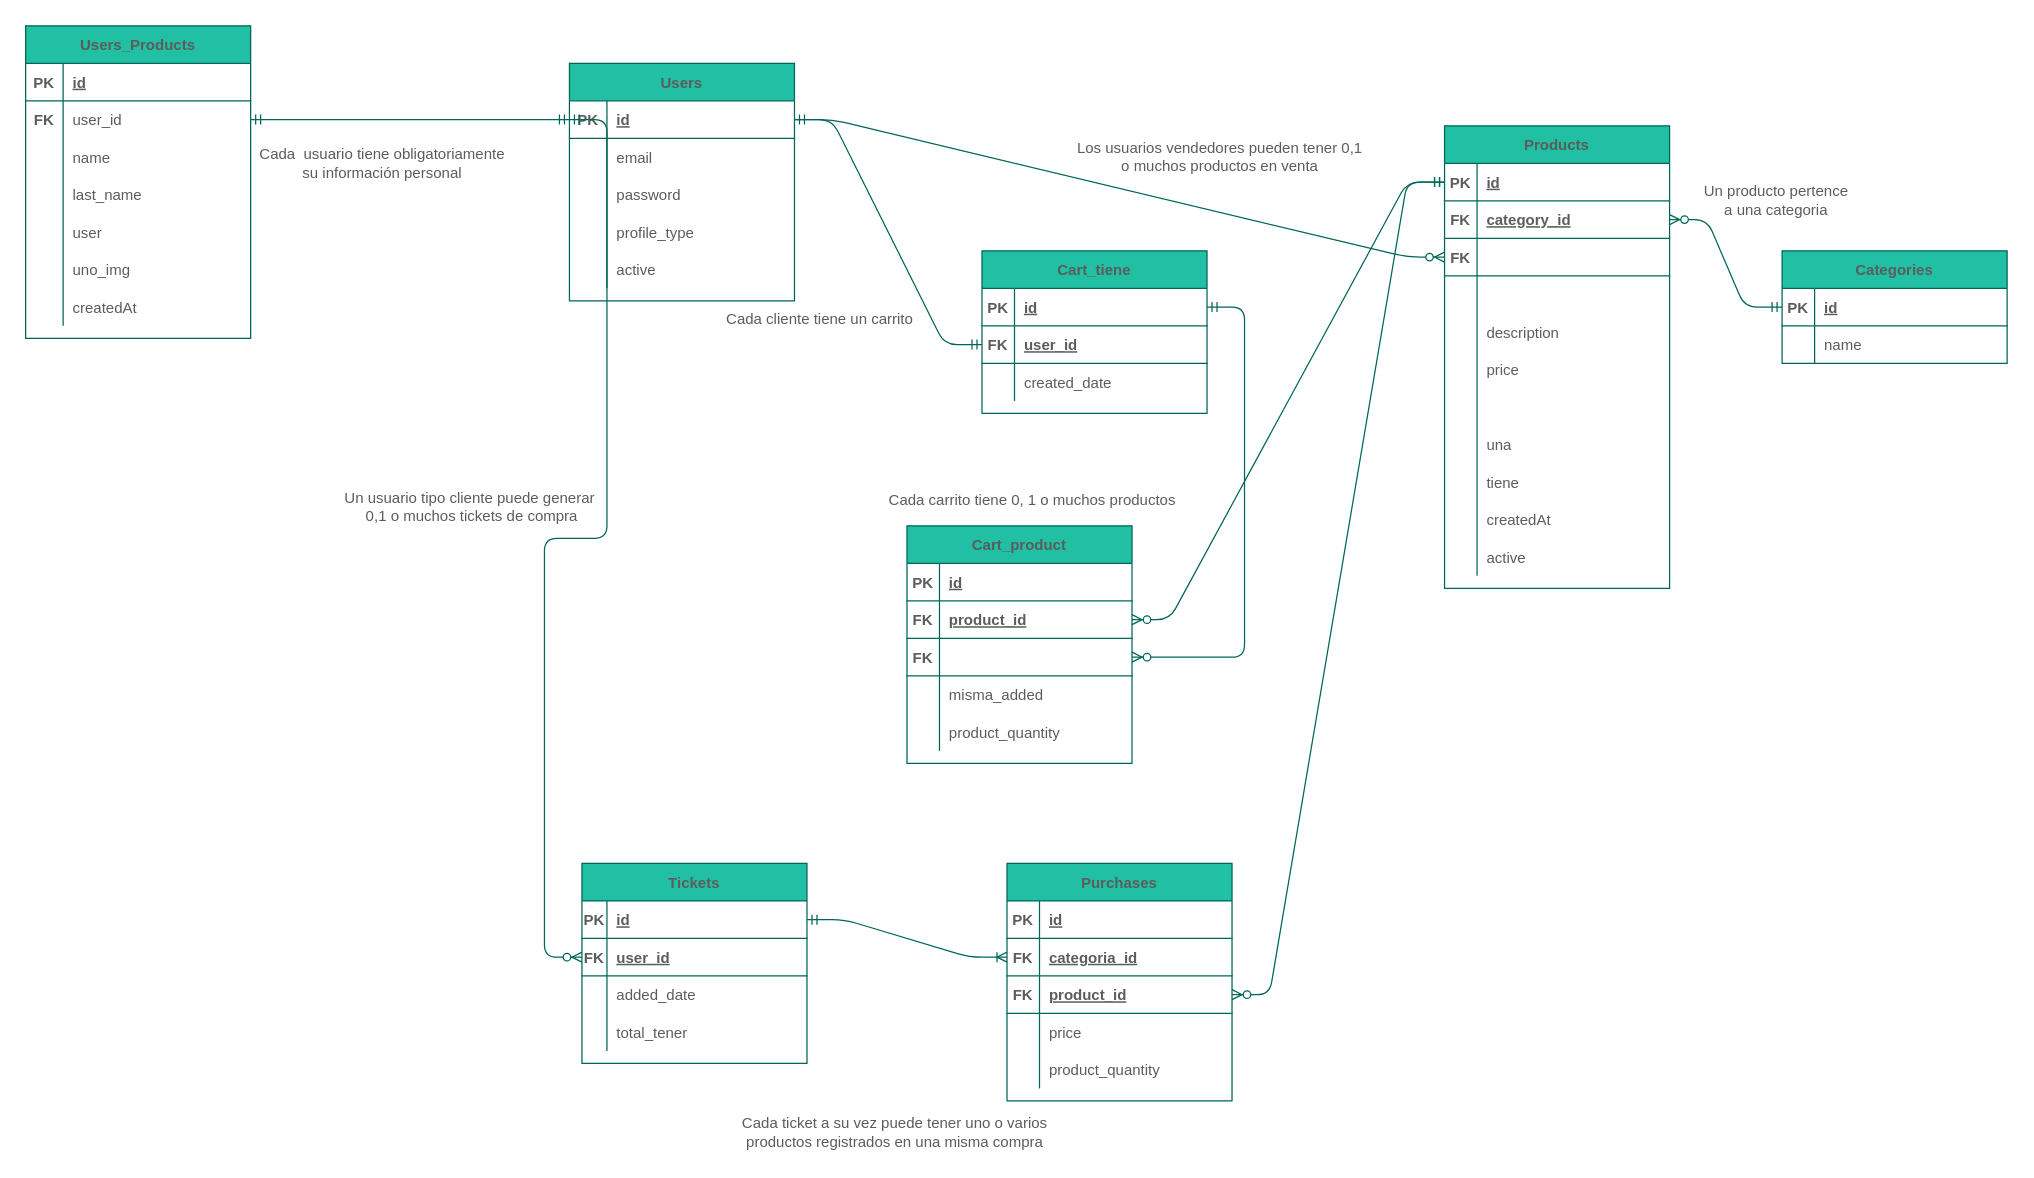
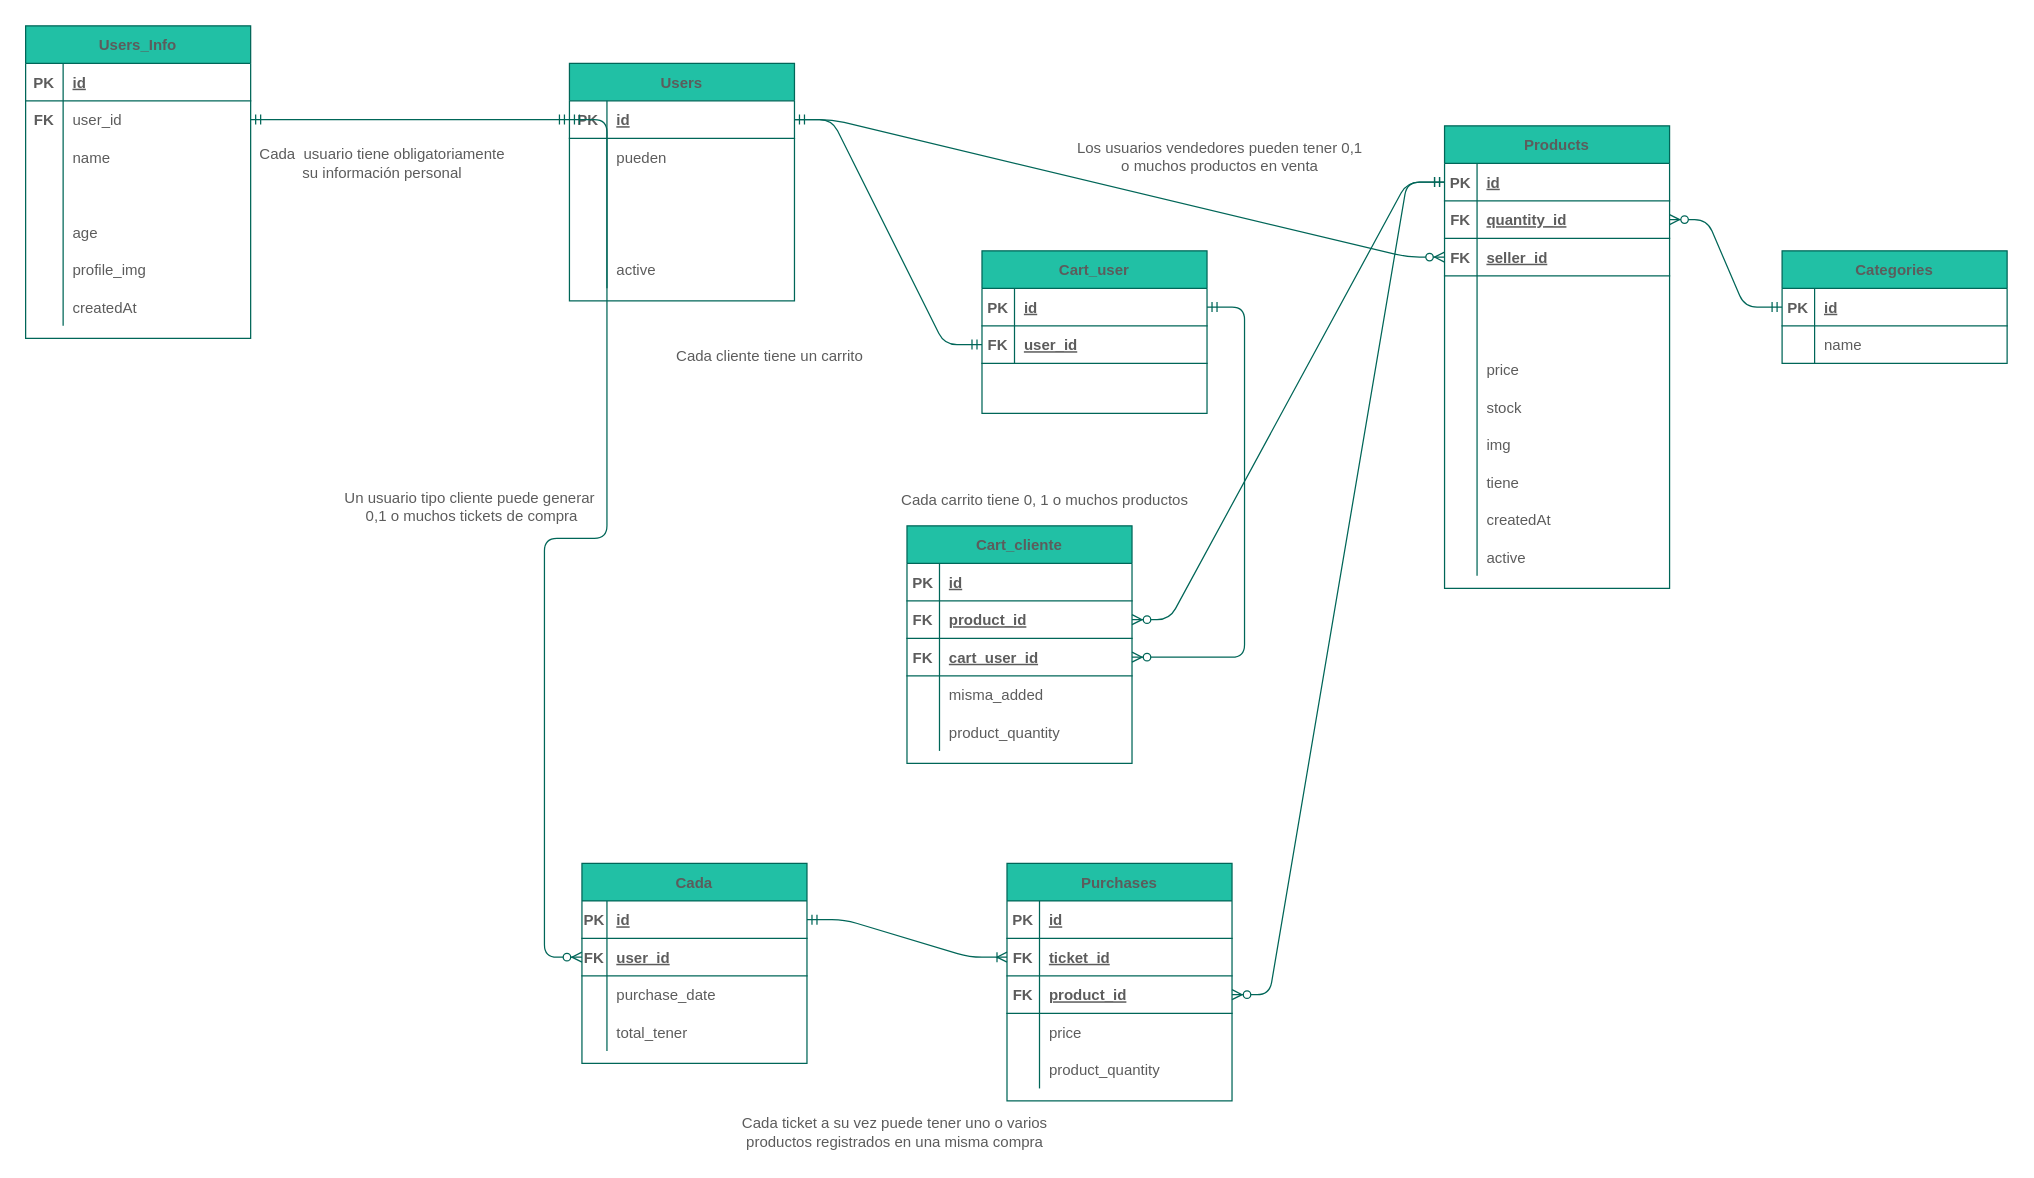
- <mxCell id="2" value="Users_Products" style="shape=table;startSize=30;container=1;collapsible=1;childLayout=tableLayout;fixedRows=1;rowLines=0;fontStyle=1;align=center;resizeLast=1;fillColor=#21C0A5;strokeColor=#006658;fontColor=#5C5C5C;" parent="1" vertex="1"><mxGeometry x="20" y="20" width="180" height="250" as="geometry" /></mxCell>
+ <mxCell id="2" value="Users_Info" style="shape=table;startSize=30;container=1;collapsible=1;childLayout=tableLayout;fixedRows=1;rowLines=0;fontStyle=1;align=center;resizeLast=1;fillColor=#21C0A5;strokeColor=#006658;fontColor=#5C5C5C;" parent="1" vertex="1"><mxGeometry x="20" y="20" width="180" height="250" as="geometry" /></mxCell>
- <mxCell id="131" value="email" style="shape=partialRectangle;connectable=0;fillColor=none;top=0;left=0;bottom=0;right=0;align=left;spacingLeft=6;overflow=hidden;strokeColor=#006658;fontColor=#5C5C5C;" parent="129" vertex="1"><mxGeometry x="30" width="150" height="30" as="geometry" /></mxCell>
+ <mxCell id="131" value="pueden" style="shape=partialRectangle;connectable=0;fillColor=none;top=0;left=0;bottom=0;right=0;align=left;spacingLeft=6;overflow=hidden;strokeColor=#006658;fontColor=#5C5C5C;" parent="129" vertex="1"><mxGeometry x="30" width="150" height="30" as="geometry" /></mxCell>
- <mxCell id="14" value="last_name" style="shape=partialRectangle;connectable=0;fillColor=none;top=0;left=0;bottom=0;right=0;align=left;spacingLeft=6;overflow=hidden;strokeColor=#006658;fontColor=#5C5C5C;" parent="12" vertex="1"><mxGeometry x="30" width="150" height="30" as="geometry" /></mxCell>
- <mxCell id="134" value="password" style="shape=partialRectangle;connectable=0;fillColor=none;top=0;left=0;bottom=0;right=0;align=left;spacingLeft=6;overflow=hidden;strokeColor=#006658;fontColor=#5C5C5C;" parent="132" vertex="1"><mxGeometry x="30" width="150" height="30" as="geometry" /></mxCell>
- <mxCell id="146" value="Un producto pertence &lt;br&gt;a una categoria" style="text;html=1;align=center;verticalAlign=middle;resizable=0;points=[];autosize=1;strokeColor=none;fontColor=#5C5C5C;" parent="1" vertex="1"><mxGeometry x="1355" y="145" width="130" height="30" as="geometry" /></mxCell>
- <mxCell id="30" value="category_id" style="shape=partialRectangle;connectable=0;fillColor=none;top=0;left=0;bottom=0;right=0;align=left;spacingLeft=6;fontStyle=5;overflow=hidden;strokeColor=#006658;fontColor=#5C5C5C;" parent="28" vertex="1"><mxGeometry x="26" width="154" height="30" as="geometry" /></mxCell>
+ <mxCell id="30" value="quantity_id" style="shape=partialRectangle;connectable=0;fillColor=none;top=0;left=0;bottom=0;right=0;align=left;spacingLeft=6;fontStyle=5;overflow=hidden;strokeColor=#006658;fontColor=#5C5C5C;" parent="28" vertex="1"><mxGeometry x="26" width="154" height="30" as="geometry" /></mxCell>
- <mxCell id="137" value="profile_type" style="shape=partialRectangle;connectable=0;fillColor=none;top=0;left=0;bottom=0;right=0;align=left;spacingLeft=6;overflow=hidden;strokeColor=#006658;fontColor=#5C5C5C;" parent="135" vertex="1"><mxGeometry x="30" width="150" height="30" as="geometry" /></mxCell>
- <mxCell id="17" value="user" style="shape=partialRectangle;connectable=0;fillColor=none;top=0;left=0;bottom=0;right=0;align=left;spacingLeft=6;overflow=hidden;strokeColor=#006658;fontColor=#5C5C5C;" parent="15" vertex="1"><mxGeometry x="30" width="150" height="30" as="geometry" /></mxCell>
+ <mxCell id="17" value="age" style="shape=partialRectangle;connectable=0;fillColor=none;top=0;left=0;bottom=0;right=0;align=left;spacingLeft=6;overflow=hidden;strokeColor=#006658;fontColor=#5C5C5C;" parent="15" vertex="1"><mxGeometry x="30" width="150" height="30" as="geometry" /></mxCell>
+ <mxCell id="33" value="seller_id" style="shape=partialRectangle;connectable=0;fillColor=none;top=0;left=0;bottom=0;right=0;align=left;spacingLeft=6;fontStyle=5;overflow=hidden;strokeColor=#006658;fontColor=#5C5C5C;" parent="31" vertex="1"><mxGeometry x="26" width="154" height="30" as="geometry" /></mxCell>
- <mxCell id="20" value="uno_img" style="shape=partialRectangle;connectable=0;fillColor=none;top=0;left=0;bottom=0;right=0;align=left;spacingLeft=6;overflow=hidden;strokeColor=#006658;fontColor=#5C5C5C;" parent="18" vertex="1"><mxGeometry x="30" width="150" height="30" as="geometry" /></mxCell>
+ <mxCell id="20" value="profile_img" style="shape=partialRectangle;connectable=0;fillColor=none;top=0;left=0;bottom=0;right=0;align=left;spacingLeft=6;overflow=hidden;strokeColor=#006658;fontColor=#5C5C5C;" parent="18" vertex="1"><mxGeometry x="30" width="150" height="30" as="geometry" /></mxCell>
- <mxCell id="115" value="Cart_tiene" style="shape=table;startSize=30;container=1;collapsible=1;childLayout=tableLayout;fixedRows=1;rowLines=0;fontStyle=1;align=center;resizeLast=1;fillColor=#21C0A5;strokeColor=#006658;fontColor=#5C5C5C;" parent="1" vertex="1"><mxGeometry x="785" y="200" width="180" height="130" as="geometry" /></mxCell>
+ <mxCell id="115" value="Cart_user" style="shape=table;startSize=30;container=1;collapsible=1;childLayout=tableLayout;fixedRows=1;rowLines=0;fontStyle=1;align=center;resizeLast=1;fillColor=#21C0A5;strokeColor=#006658;fontColor=#5C5C5C;" parent="1" vertex="1"><mxGeometry x="785" y="200" width="180" height="130" as="geometry" /></mxCell>
- <mxCell id="149" value="Cada cliente tiene un carrito" style="text;html=1;align=center;verticalAlign=middle;resizable=0;points=[];autosize=1;strokeColor=none;fontColor=#5C5C5C;" parent="1" vertex="1"><mxGeometry x="575" y="245" width="160" height="20" as="geometry" /></mxCell>
+ <mxCell id="149" value="Cada cliente tiene un carrito" style="text;html=1;align=center;verticalAlign=middle;resizable=0;points=[];autosize=1;strokeColor=none;fontColor=#5C5C5C;" parent="1" vertex="1"><mxGeometry x="535" y="275" width="160" height="20" as="geometry" /></mxCell>
- <mxCell id="38" value="description" style="shape=partialRectangle;connectable=0;fillColor=none;top=0;left=0;bottom=0;right=0;align=left;spacingLeft=6;overflow=hidden;strokeColor=#006658;fontColor=#5C5C5C;" parent="36" vertex="1"><mxGeometry x="26" width="154" height="30" as="geometry" /></mxCell>
- <mxCell id="124" value="created_date" style="shape=partialRectangle;connectable=0;fillColor=none;top=0;left=0;bottom=0;right=0;align=left;spacingLeft=6;overflow=hidden;strokeColor=#006658;fontColor=#5C5C5C;" parent="122" vertex="1"><mxGeometry x="26" width="154" height="30" as="geometry" /></mxCell>
+ <mxCell id="44" value="stock" style="shape=partialRectangle;connectable=0;fillColor=none;top=0;left=0;bottom=0;right=0;align=left;spacingLeft=6;overflow=hidden;strokeColor=#006658;fontColor=#5C5C5C;" parent="42" vertex="1"><mxGeometry x="26" width="154" height="30" as="geometry" /></mxCell>
- <mxCell id="47" value="una" style="shape=partialRectangle;connectable=0;fillColor=none;top=0;left=0;bottom=0;right=0;align=left;spacingLeft=6;overflow=hidden;strokeColor=#006658;fontColor=#5C5C5C;" parent="45" vertex="1"><mxGeometry x="26" width="154" height="30" as="geometry" /></mxCell>
+ <mxCell id="47" value="img" style="shape=partialRectangle;connectable=0;fillColor=none;top=0;left=0;bottom=0;right=0;align=left;spacingLeft=6;overflow=hidden;strokeColor=#006658;fontColor=#5C5C5C;" parent="45" vertex="1"><mxGeometry x="26" width="154" height="30" as="geometry" /></mxCell>
- <mxCell id="150" value="Cada carrito tiene 0, 1 o muchos productos" style="text;html=1;align=center;verticalAlign=middle;resizable=0;points=[];autosize=1;strokeColor=none;fontColor=#5C5C5C;" parent="1" vertex="1"><mxGeometry x="705" y="390" width="240" height="20" as="geometry" /></mxCell>
+ <mxCell id="150" value="Cada carrito tiene 0, 1 o muchos productos" style="text;html=1;align=center;verticalAlign=middle;resizable=0;points=[];autosize=1;strokeColor=none;fontColor=#5C5C5C;" parent="1" vertex="1"><mxGeometry x="715" y="390" width="240" height="20" as="geometry" /></mxCell>
- <mxCell id="97" value="Cart_product" style="shape=table;startSize=30;container=1;collapsible=1;childLayout=tableLayout;fixedRows=1;rowLines=0;fontStyle=1;align=center;resizeLast=1;fillColor=#21C0A5;strokeColor=#006658;fontColor=#5C5C5C;" parent="1" vertex="1"><mxGeometry x="725" y="420" width="180" height="190" as="geometry" /></mxCell>
+ <mxCell id="97" value="Cart_cliente" style="shape=table;startSize=30;container=1;collapsible=1;childLayout=tableLayout;fixedRows=1;rowLines=0;fontStyle=1;align=center;resizeLast=1;fillColor=#21C0A5;strokeColor=#006658;fontColor=#5C5C5C;" parent="1" vertex="1"><mxGeometry x="725" y="420" width="180" height="190" as="geometry" /></mxCell>
+ <mxCell id="106" value="cart_user_id" style="shape=partialRectangle;connectable=0;fillColor=none;top=0;left=0;bottom=0;right=0;align=left;spacingLeft=6;fontStyle=5;overflow=hidden;strokeColor=#006658;fontColor=#5C5C5C;" parent="104" vertex="1"><mxGeometry x="26" width="154" height="30" as="geometry" /></mxCell>
- <mxCell id="80" value="Tickets" style="shape=table;startSize=30;container=1;collapsible=1;childLayout=tableLayout;fixedRows=1;rowLines=0;fontStyle=1;align=center;resizeLast=1;fillColor=#21C0A5;strokeColor=#006658;fontColor=#5C5C5C;" parent="1" vertex="1"><mxGeometry x="465" y="690" width="180" height="160" as="geometry" /></mxCell>
+ <mxCell id="80" value="Cada" style="shape=table;startSize=30;container=1;collapsible=1;childLayout=tableLayout;fixedRows=1;rowLines=0;fontStyle=1;align=center;resizeLast=1;fillColor=#21C0A5;strokeColor=#006658;fontColor=#5C5C5C;" parent="1" vertex="1"><mxGeometry x="465" y="690" width="180" height="160" as="geometry" /></mxCell>
- <mxCell id="70" value="categoria_id" style="shape=partialRectangle;connectable=0;fillColor=none;top=0;left=0;bottom=0;right=0;align=left;spacingLeft=6;fontStyle=5;overflow=hidden;strokeColor=#006658;fontColor=#5C5C5C;" parent="68" vertex="1"><mxGeometry x="26" width="154" height="30" as="geometry" /></mxCell>
+ <mxCell id="70" value="ticket_id" style="shape=partialRectangle;connectable=0;fillColor=none;top=0;left=0;bottom=0;right=0;align=left;spacingLeft=6;fontStyle=5;overflow=hidden;strokeColor=#006658;fontColor=#5C5C5C;" parent="68" vertex="1"><mxGeometry x="26" width="154" height="30" as="geometry" /></mxCell>
- <mxCell id="89" value="added_date" style="shape=partialRectangle;connectable=0;fillColor=none;top=0;left=0;bottom=0;right=0;align=left;spacingLeft=6;overflow=hidden;strokeColor=#006658;fontColor=#5C5C5C;" parent="87" vertex="1"><mxGeometry x="20" width="160" height="30" as="geometry" /></mxCell>
+ <mxCell id="89" value="purchase_date" style="shape=partialRectangle;connectable=0;fillColor=none;top=0;left=0;bottom=0;right=0;align=left;spacingLeft=6;overflow=hidden;strokeColor=#006658;fontColor=#5C5C5C;" parent="87" vertex="1"><mxGeometry x="20" width="160" height="30" as="geometry" /></mxCell>
